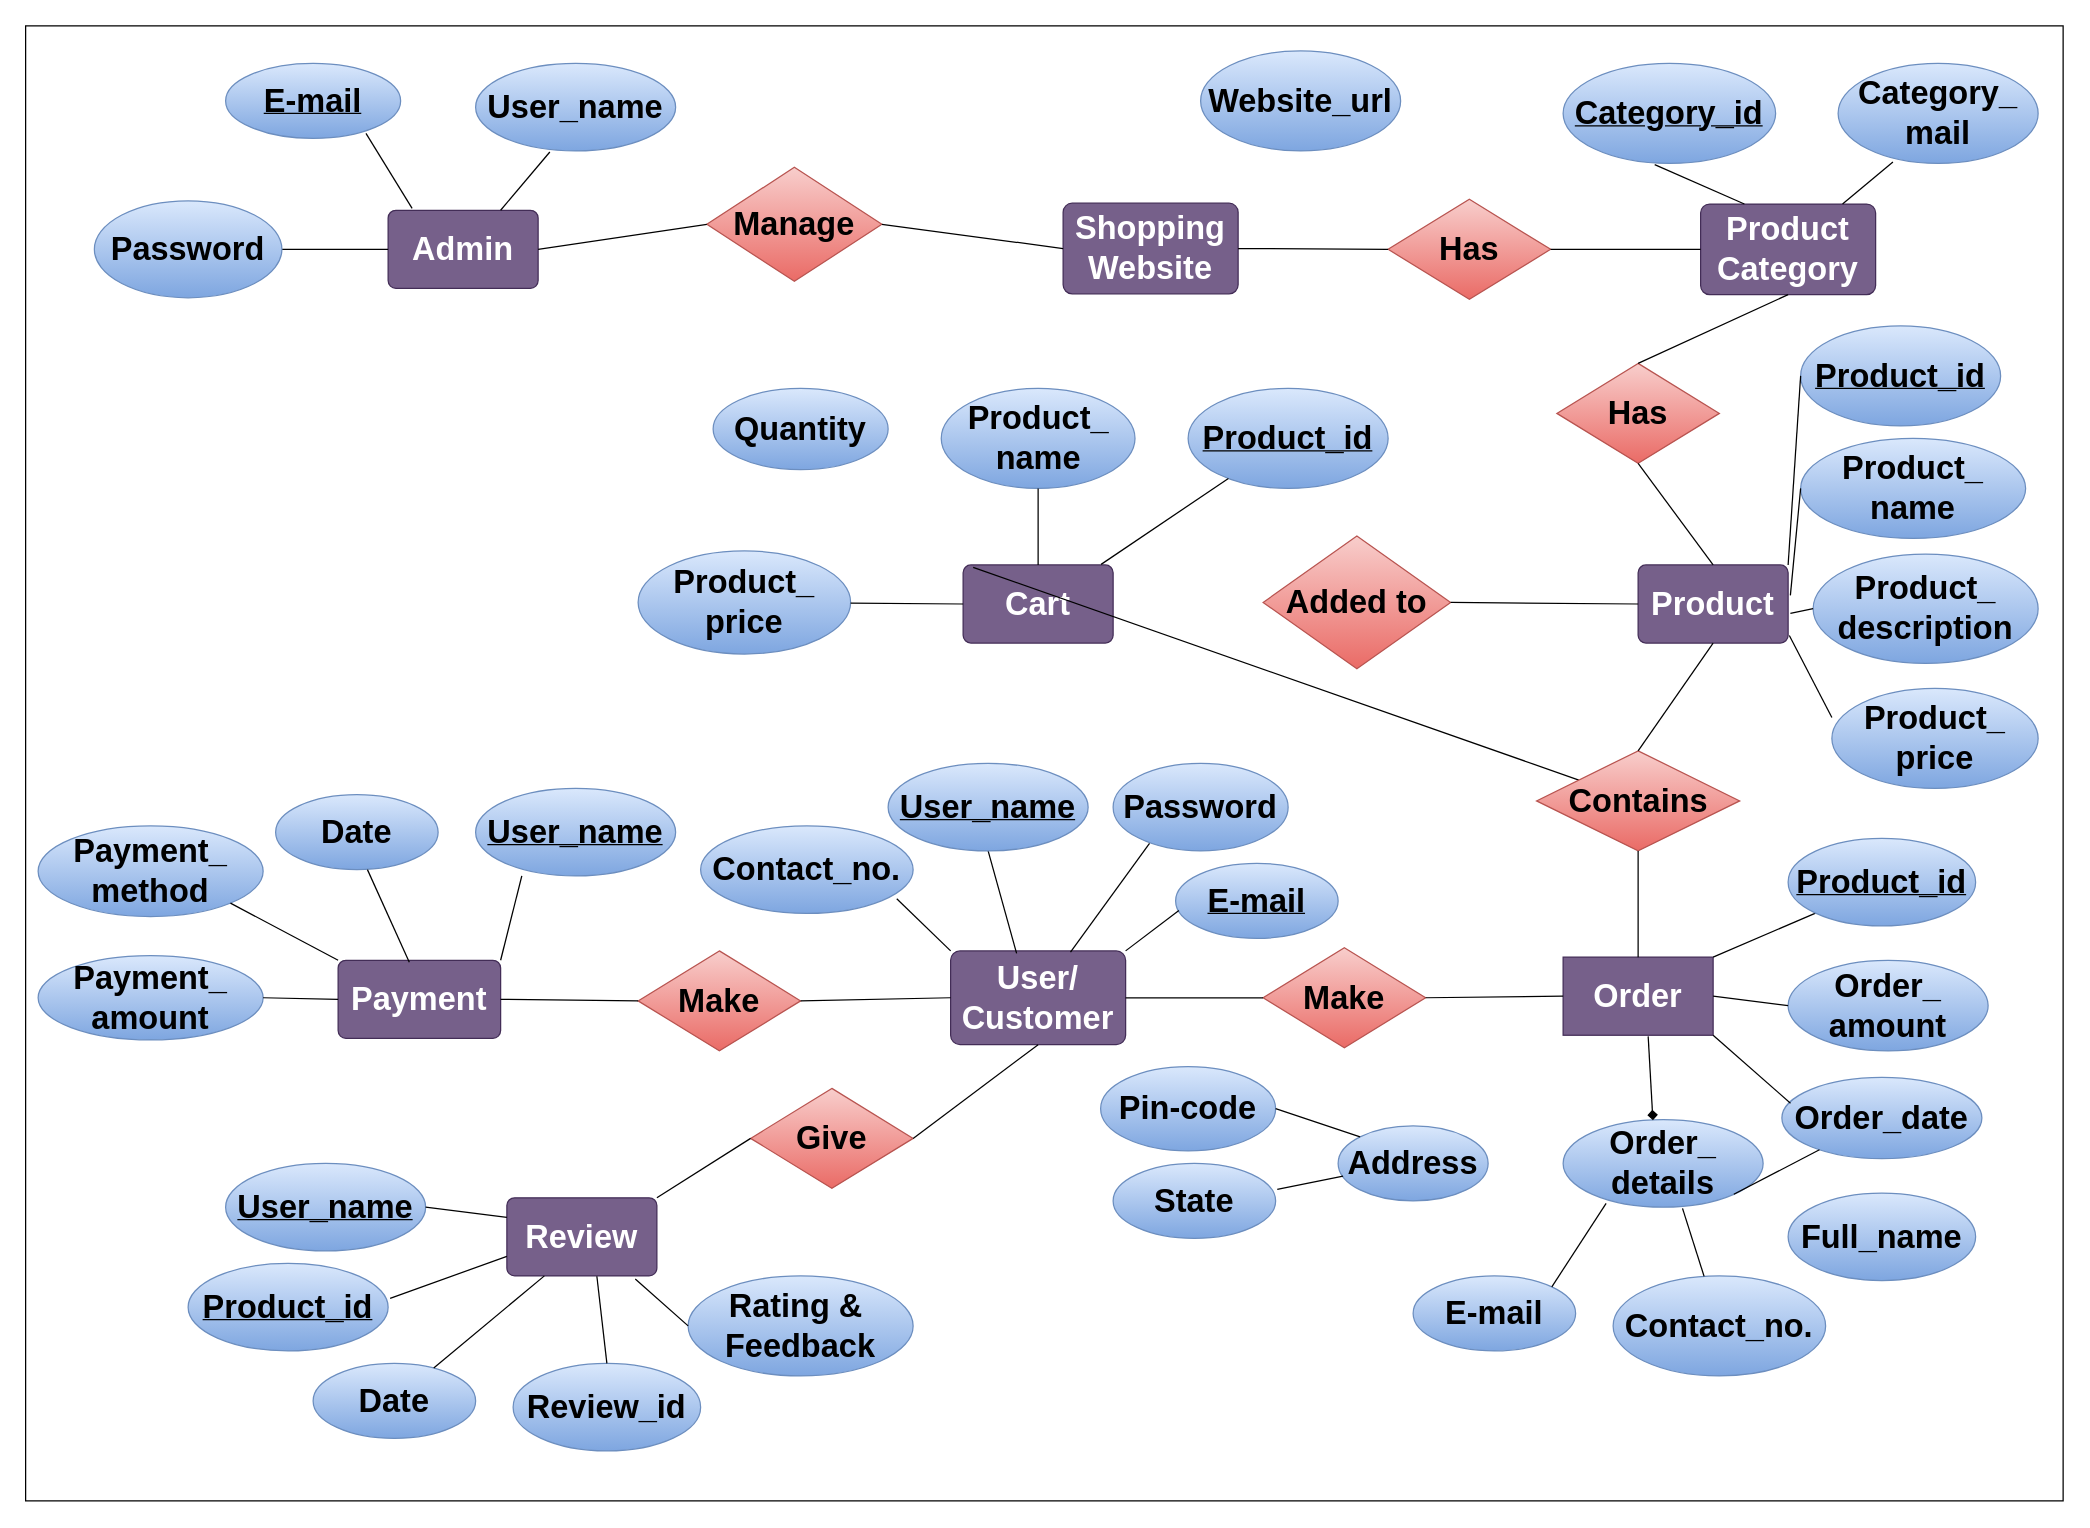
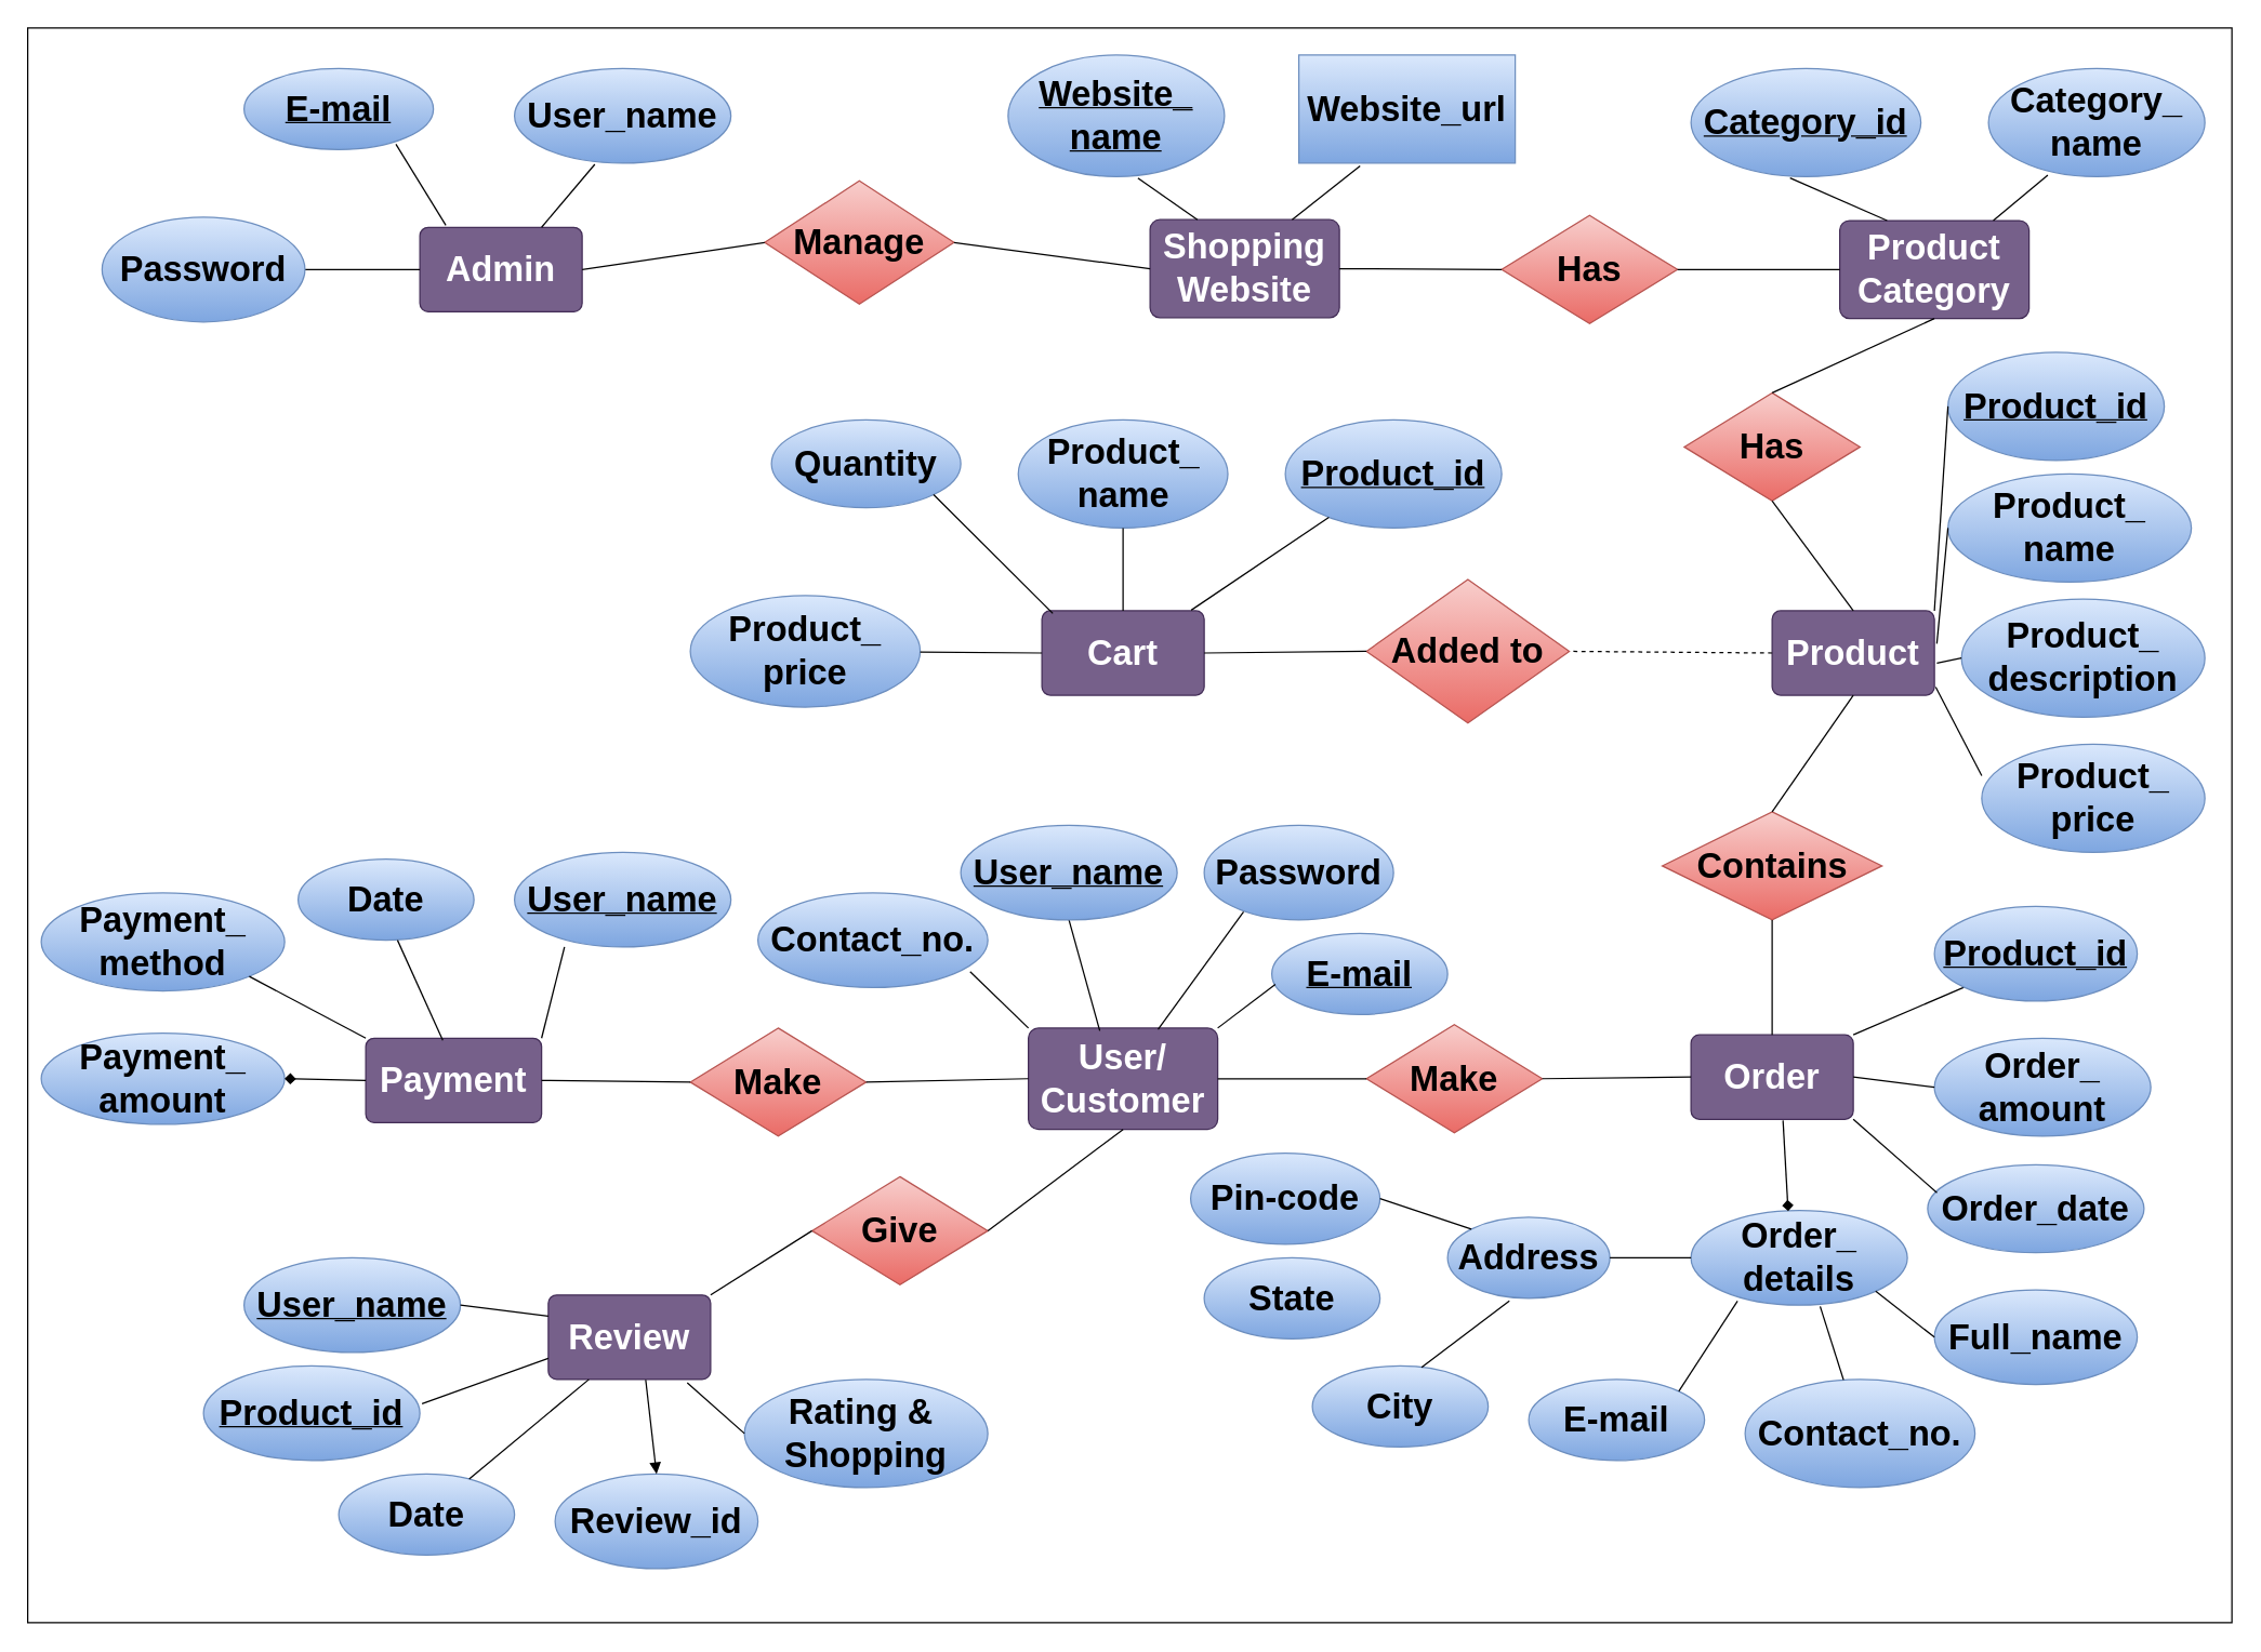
- <mxCell id="12" value="&lt;font style=&quot;font-size: 26px&quot;&gt;Website_url&lt;/font&gt;" style="ellipse;whiteSpace=wrap;html=1;align=center;fontSize=19;fillColor=#dae8fc;gradientColor=#7ea6e0;strokeColor=#6c8ebf;fontStyle=1" parent="1" vertex="1"><mxGeometry x="960" y="40" width="160" height="80" as="geometry" /></mxCell>
+ <mxCell id="12" value="&lt;font style=&quot;font-size: 26px&quot;&gt;Website_url&lt;/font&gt;" style="whiteSpace=wrap;html=1;align=center;fontSize=19;fillColor=#dae8fc;gradientColor=#7ea6e0;strokeColor=#6c8ebf;fontStyle=1;rounded=0;" parent="1" vertex="1"><mxGeometry x="960" y="40" width="160" height="80" as="geometry" /></mxCell>
+ <mxCell id="5" value="&lt;font style=&quot;font-size: 26px&quot;&gt;Website_&lt;br&gt;name&lt;/font&gt;" style="ellipse;whiteSpace=wrap;html=1;align=center;fontStyle=5;fontSize=19;fillColor=#dae8fc;gradientColor=#7ea6e0;strokeColor=#6c8ebf;" parent="1" vertex="1"><mxGeometry x="745" y="40" width="160" height="90" as="geometry" /></mxCell>
- <mxCell id="18" value="&lt;font style=&quot;font-size: 26px&quot;&gt;Category_&lt;br&gt;mail&lt;/font&gt;" style="ellipse;whiteSpace=wrap;html=1;align=center;fontSize=19;fillColor=#dae8fc;gradientColor=#7ea6e0;strokeColor=#6c8ebf;fontStyle=1" parent="1" vertex="1"><mxGeometry x="1470" y="50" width="160" height="80" as="geometry" /></mxCell>
+ <mxCell id="18" value="&lt;font style=&quot;font-size: 26px&quot;&gt;Category_&lt;br&gt;name&lt;/font&gt;" style="ellipse;whiteSpace=wrap;html=1;align=center;fontSize=19;fillColor=#dae8fc;gradientColor=#7ea6e0;strokeColor=#6c8ebf;fontStyle=1" parent="1" vertex="1"><mxGeometry x="1470" y="50" width="160" height="80" as="geometry" /></mxCell>
+ <mxCell id="13" value="" style="endArrow=none;html=1;rounded=0;exitX=0.283;exitY=1.027;exitDx=0;exitDy=0;exitPerimeter=0;entryX=0.75;entryY=0;entryDx=0;entryDy=0;" parent="1" source="12" target="4" edge="1"><mxGeometry relative="1" as="geometry"><mxPoint x="989" y="130" as="sourcePoint" /><mxPoint x="960" y="150" as="targetPoint" /></mxGeometry></mxCell>
+ <mxCell id="14" value="" style="endArrow=none;html=1;rounded=0;entryX=0.25;entryY=0;entryDx=0;entryDy=0;exitX=0.6;exitY=1.013;exitDx=0;exitDy=0;exitPerimeter=0;" parent="1" source="5" target="4" edge="1"><mxGeometry relative="1" as="geometry"><mxPoint x="850" y="120" as="sourcePoint" /><mxPoint x="880" y="160" as="targetPoint" /><Array as="points" /></mxGeometry></mxCell>
+ <mxCell id="38" value="" style="endArrow=none;html=1;rounded=0;exitX=0;exitY=0.5;exitDx=0;exitDy=0;entryX=1;entryY=0.5;entryDx=0;entryDy=0;" parent="1" source="36" target="35" edge="1"><mxGeometry relative="1" as="geometry"><mxPoint x="1100" y="470" as="sourcePoint" /><mxPoint x="1020" y="482" as="targetPoint" /></mxGeometry></mxCell>
- <mxCell id="37" value="" style="endArrow=none;html=1;rounded=0;entryX=1;entryY=0.5;entryDx=0;entryDy=0;exitX=0;exitY=0.5;exitDx=0;exitDy=0;" parent="1" source="23" target="36" edge="1"><mxGeometry relative="1" as="geometry"><mxPoint x="1290" y="500" as="sourcePoint" /><mxPoint x="1290" y="571.25" as="targetPoint" /></mxGeometry></mxCell>
+ <mxCell id="37" value="" style="endArrow=none;html=1;rounded=0;entryX=1;entryY=0.5;entryDx=0;entryDy=0;exitX=0;exitY=0.5;exitDx=0;exitDy=0;dashed=1;" parent="1" source="23" target="36" edge="1"><mxGeometry relative="1" as="geometry"><mxPoint x="1290" y="500" as="sourcePoint" /><mxPoint x="1290" y="571.25" as="targetPoint" /></mxGeometry></mxCell>
- <mxCell id="46" value="" style="endArrow=none;html=1;rounded=0;exitX=0.067;exitY=0.031;exitDx=0;exitDy=0;exitPerimeter=0;" parent="1" source="35" target="48" edge="1"><mxGeometry relative="1" as="geometry"><mxPoint x="760" y="420" as="sourcePoint" /><mxPoint x="690" y="391" as="targetPoint" /></mxGeometry></mxCell>
+ <mxCell id="46" value="" style="endArrow=none;html=1;rounded=0;exitX=0.067;exitY=0.031;exitDx=0;exitDy=0;exitPerimeter=0;entryX=1;entryY=1;entryDx=0;entryDy=0;" parent="1" source="35" target="42" edge="1"><mxGeometry relative="1" as="geometry"><mxPoint x="760" y="420" as="sourcePoint" /><mxPoint x="690" y="391" as="targetPoint" /></mxGeometry></mxCell>
- <mxCell id="47" value="&lt;font style=&quot;font-size: 26px&quot;&gt;Order&lt;/font&gt;" style="arcSize=10;whiteSpace=wrap;html=1;align=center;fontStyle=1;fontSize=22;fillColor=#76608a;strokeColor=#432D57;fontColor=#ffffff;rounded=0;" parent="1" vertex="1"><mxGeometry x="1250" y="765" width="120" height="62.5" as="geometry" /></mxCell>
+ <mxCell id="47" value="&lt;font style=&quot;font-size: 26px&quot;&gt;Order&lt;/font&gt;" style="rounded=1;arcSize=10;whiteSpace=wrap;html=1;align=center;fontStyle=1;fontSize=22;fillColor=#76608a;strokeColor=#432D57;fontColor=#ffffff;" parent="1" vertex="1"><mxGeometry x="1250" y="765" width="120" height="62.5" as="geometry" /></mxCell>
- <mxCell id="85" value="" style="endArrow=none;html=1;rounded=0;exitX=0;exitY=0.5;exitDx=0;exitDy=0;entryX=1;entryY=0.5;entryDx=0;entryDy=0;" parent="1" source="73" target="77" edge="1"><mxGeometry relative="1" as="geometry"><mxPoint x="210" y="751.25" as="sourcePoint" /><mxPoint x="90" y="750" as="targetPoint" /></mxGeometry></mxCell>
+ <mxCell id="85" value="" style="endArrow=diamond;html=1;rounded=0;exitX=0;exitY=0.5;exitDx=0;exitDy=0;entryX=1;entryY=0.5;entryDx=0;entryDy=0;" parent="1" source="73" target="77" edge="1"><mxGeometry relative="1" as="geometry"><mxPoint x="210" y="751.25" as="sourcePoint" /><mxPoint x="90" y="750" as="targetPoint" /></mxGeometry></mxCell>
+ <mxCell id="96" value="" style="endArrow=none;html=1;rounded=0;exitX=1;exitY=0.5;exitDx=0;exitDy=0;entryX=0;entryY=0.5;entryDx=0;entryDy=0;" parent="1" source="86" target="54" edge="1"><mxGeometry relative="1" as="geometry"><mxPoint x="1186.71" y="840.54" as="sourcePoint" /><mxPoint x="1204.997" y="899.996" as="targetPoint" /></mxGeometry></mxCell>
- <mxCell id="94" value="" style="endArrow=none;html=1;rounded=0;exitX=1;exitY=1;exitDx=0;exitDy=0;" parent="1" source="54" target="53" edge="1"><mxGeometry relative="1" as="geometry"><mxPoint x="1390" y="960" as="sourcePoint" /><mxPoint x="1388.287" y="1019.456" as="targetPoint" /></mxGeometry></mxCell>
+ <mxCell id="94" value="" style="endArrow=none;html=1;rounded=0;entryX=0;entryY=0.5;entryDx=0;entryDy=0;exitX=1;exitY=1;exitDx=0;exitDy=0;" parent="1" source="54" target="87" edge="1"><mxGeometry relative="1" as="geometry"><mxPoint x="1390" y="960" as="sourcePoint" /><mxPoint x="1388.287" y="1019.456" as="targetPoint" /></mxGeometry></mxCell>
- <mxCell id="98" value="" style="endArrow=none;html=1;rounded=0;entryX=0.033;entryY=0.671;entryDx=0;entryDy=0;entryPerimeter=0;exitX=1.01;exitY=0.348;exitDx=0;exitDy=0;exitPerimeter=0;" parent="1" source="89" target="86" edge="1"><mxGeometry relative="1" as="geometry"><mxPoint x="1025" y="969" as="sourcePoint" /><mxPoint x="1080" y="969.29" as="targetPoint" /></mxGeometry></mxCell>
+ <mxCell id="99" value="" style="endArrow=none;html=1;rounded=0;exitX=0.621;exitY=0.019;exitDx=0;exitDy=0;exitPerimeter=0;entryX=0.381;entryY=1.033;entryDx=0;entryDy=0;entryPerimeter=0;" parent="1" source="88" target="86" edge="1"><mxGeometry relative="1" as="geometry"><mxPoint x="1055" y="1010" as="sourcePoint" /><mxPoint x="1110" y="980" as="targetPoint" /></mxGeometry></mxCell>
+ <mxCell id="88" value="&lt;font style=&quot;font-size: 26px&quot;&gt;City&lt;/font&gt;" style="ellipse;whiteSpace=wrap;html=1;align=center;fillColor=#dae8fc;gradientColor=#7ea6e0;strokeColor=#6c8ebf;fontStyle=1;fontSize=19;" parent="1" vertex="1"><mxGeometry x="970" y="1010" width="130" height="60" as="geometry" /></mxCell>
- <mxCell id="105" value="&lt;font style=&quot;font-size: 26px&quot;&gt;Rating &amp;amp;&amp;nbsp;&lt;br&gt;Feedback&lt;br style=&quot;font-size: 19px&quot;&gt;&lt;/font&gt;" style="ellipse;whiteSpace=wrap;html=1;align=center;fillColor=#dae8fc;strokeColor=#6c8ebf;fontStyle=1;fontSize=19;gradientColor=#7ea6e0;" parent="1" vertex="1"><mxGeometry x="550" y="1020" width="180" height="80" as="geometry" /></mxCell>
+ <mxCell id="105" value="&lt;font style=&quot;font-size: 26px&quot;&gt;Rating &amp;amp;&amp;nbsp;&lt;br&gt;Shopping&lt;br style=&quot;font-size: 19px&quot;&gt;&lt;/font&gt;" style="ellipse;whiteSpace=wrap;html=1;align=center;fillColor=#dae8fc;strokeColor=#6c8ebf;fontStyle=1;fontSize=19;gradientColor=#7ea6e0;" parent="1" vertex="1"><mxGeometry x="550" y="1020" width="180" height="80" as="geometry" /></mxCell>
- <mxCell id="113" value="" style="endArrow=none;html=1;rounded=0;entryX=0.5;entryY=0;entryDx=0;entryDy=0;exitX=0.6;exitY=1.005;exitDx=0;exitDy=0;exitPerimeter=0;" parent="1" source="100" target="104" edge="1"><mxGeometry relative="1" as="geometry"><mxPoint x="480" y="1036.25" as="sourcePoint" /><mxPoint x="405" y="1083.75" as="targetPoint" /></mxGeometry></mxCell>
+ <mxCell id="113" value="" style="endArrow=block;html=1;rounded=0;entryX=0.5;entryY=0;entryDx=0;entryDy=0;exitX=0.6;exitY=1.005;exitDx=0;exitDy=0;exitPerimeter=0;" parent="1" source="100" target="104" edge="1"><mxGeometry relative="1" as="geometry"><mxPoint x="480" y="1036.25" as="sourcePoint" /><mxPoint x="405" y="1083.75" as="targetPoint" /></mxGeometry></mxCell>
